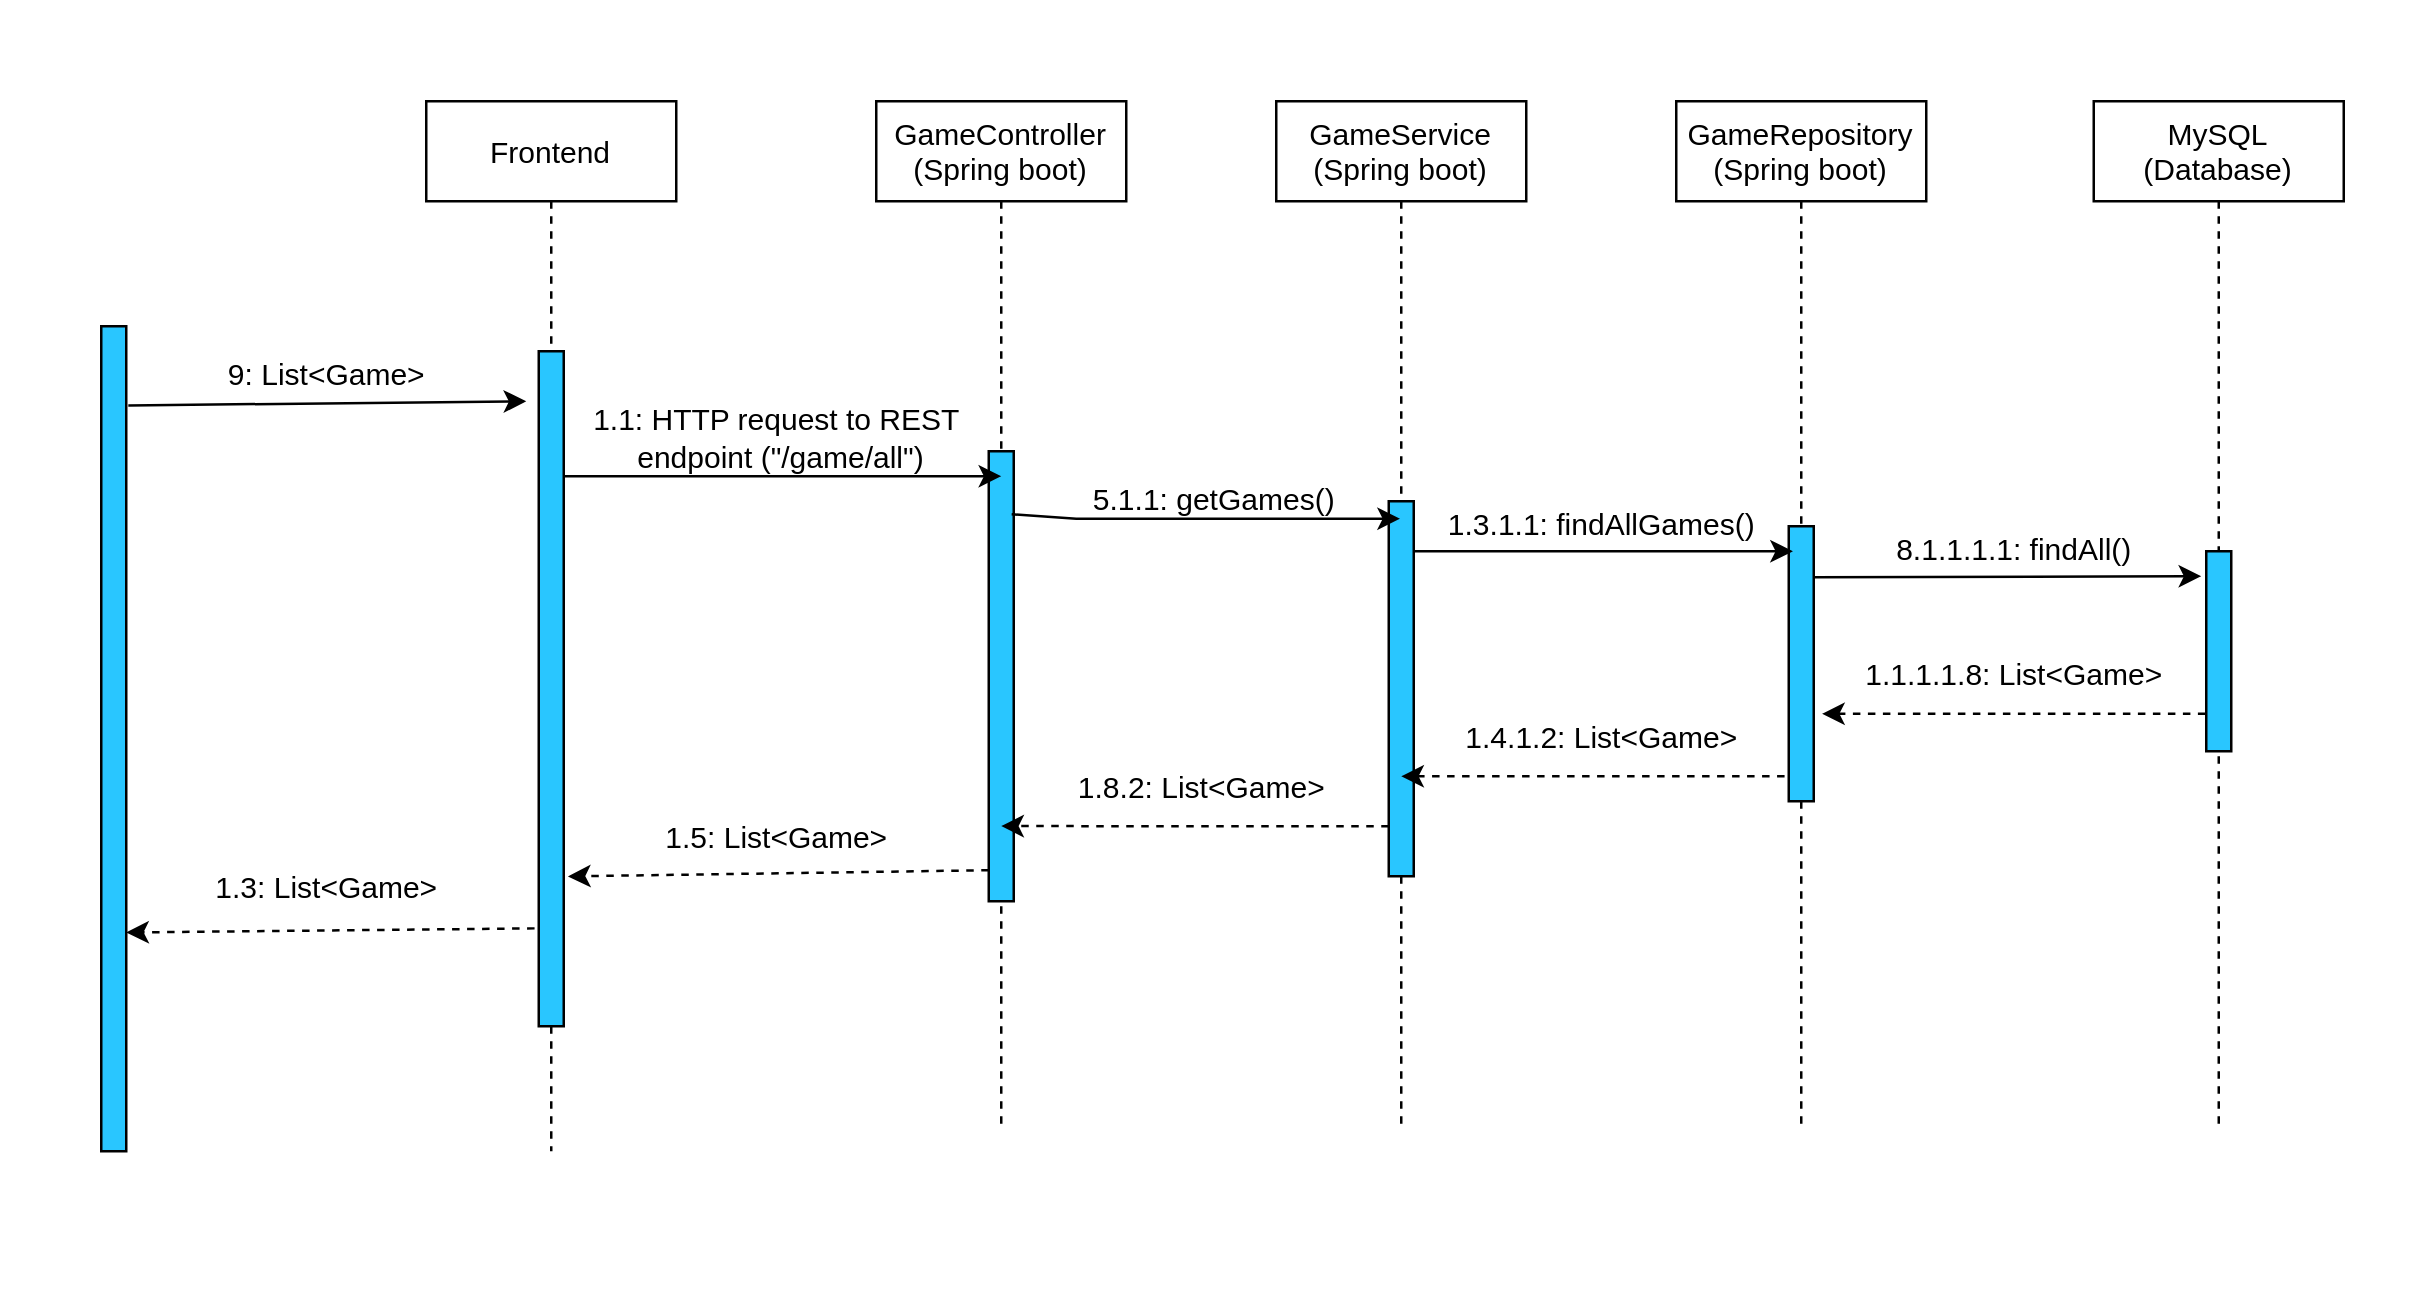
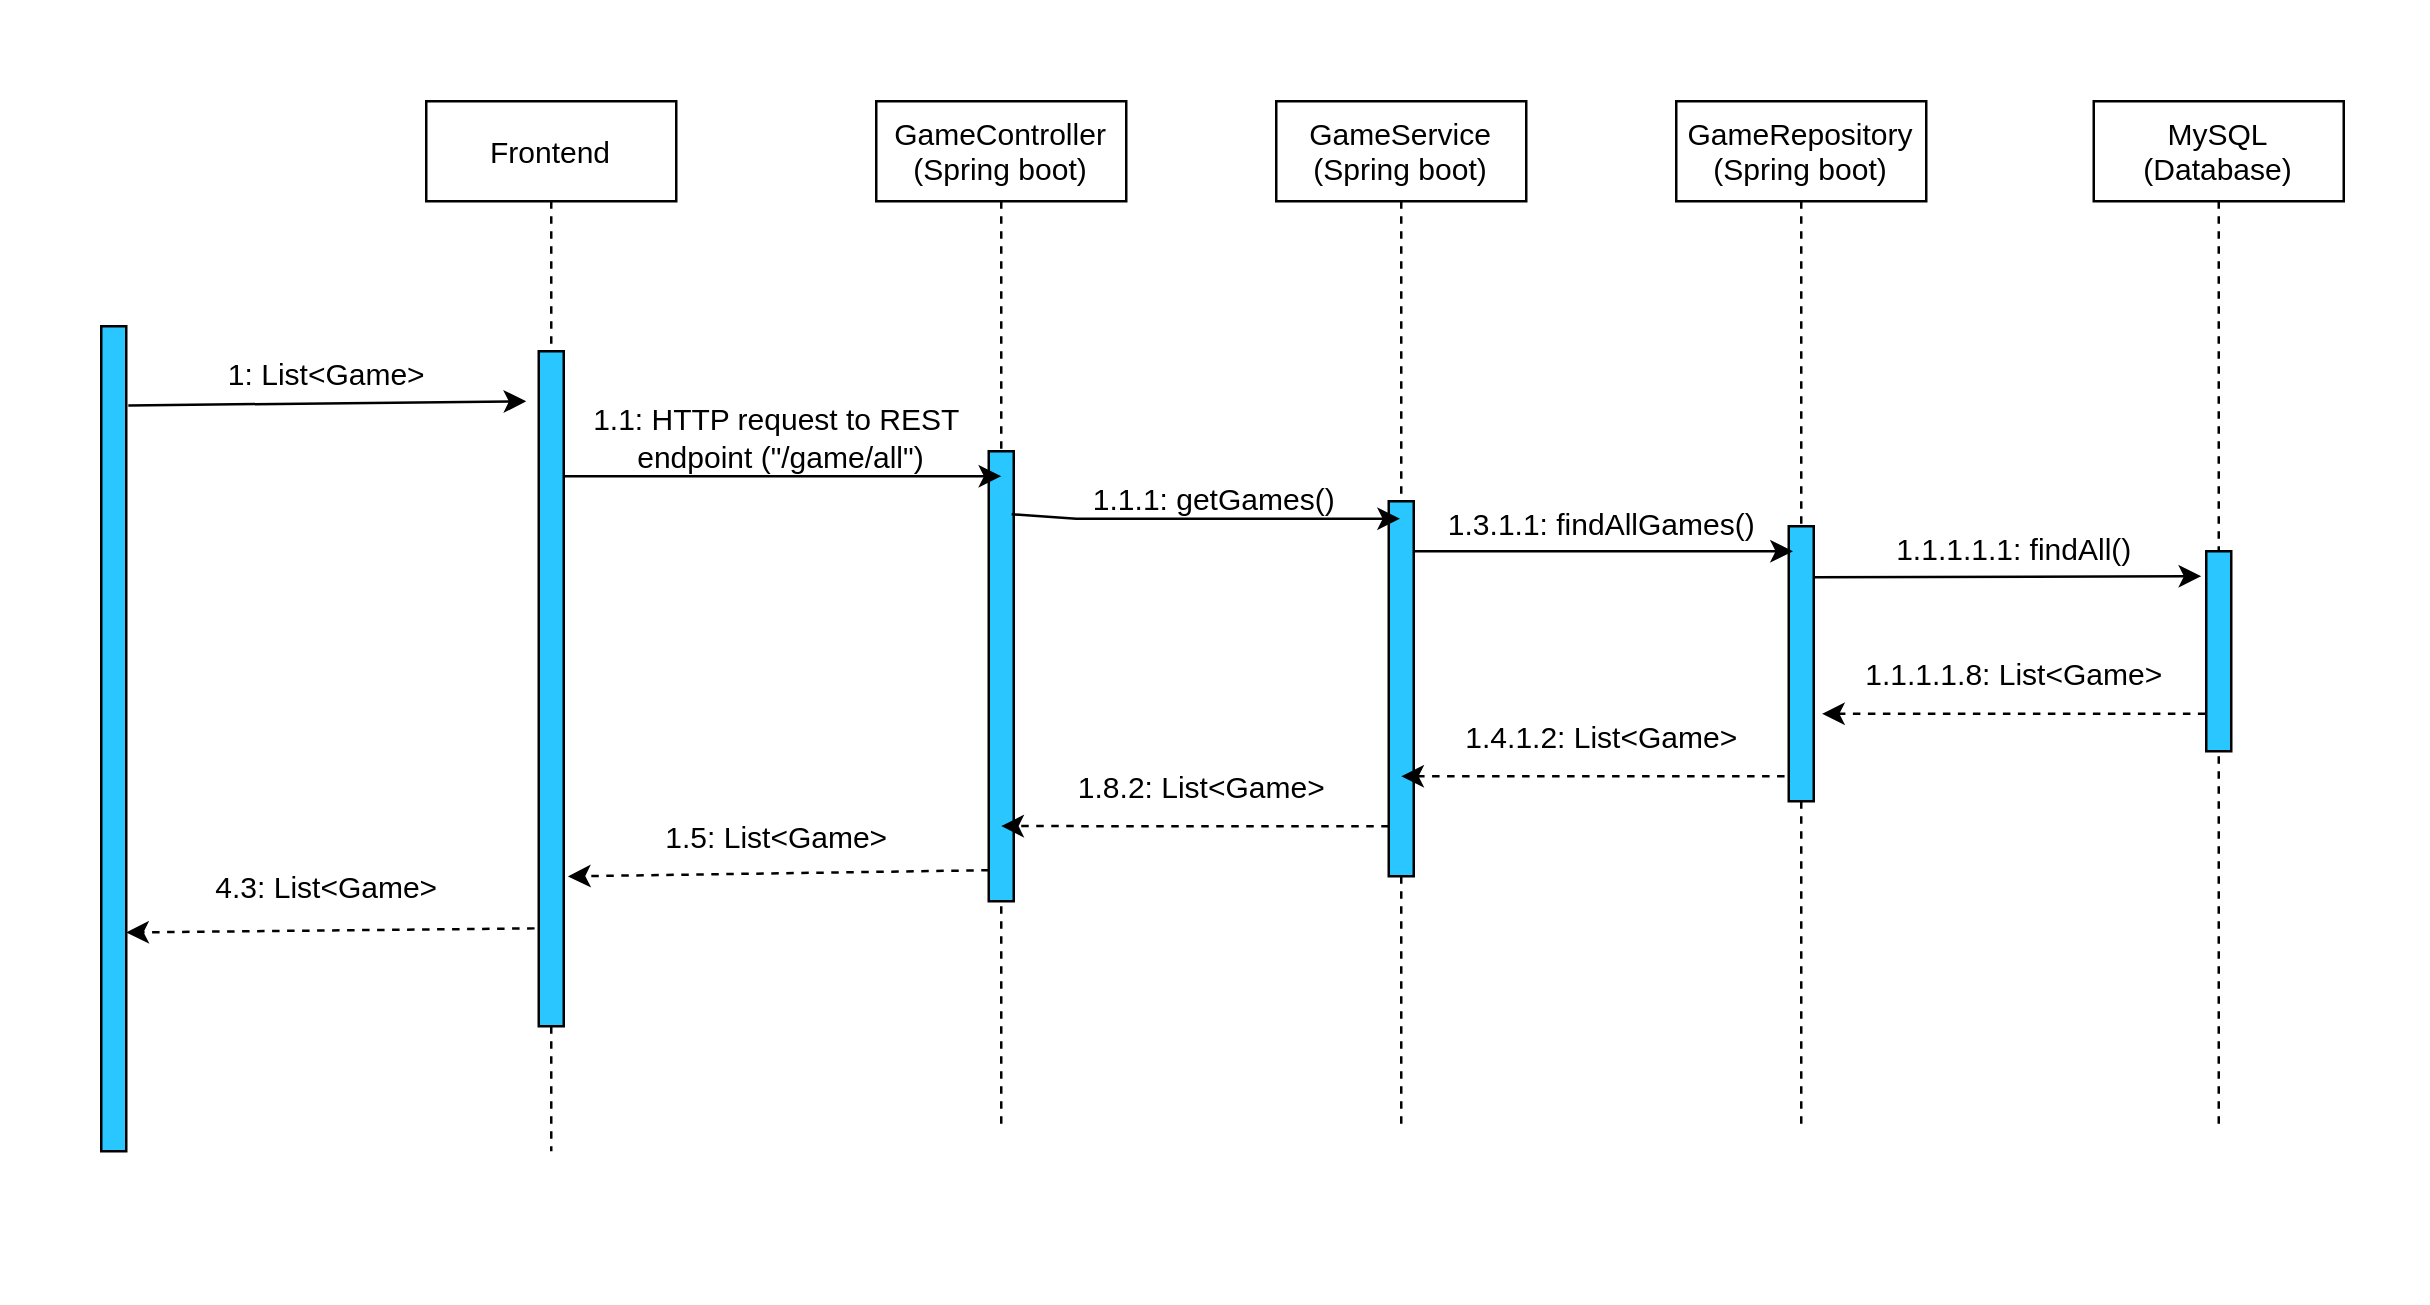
- <mxCell id="23" value="9: List&amp;lt;Game&amp;gt;" style="text;html=1;align=center;verticalAlign=middle;resizable=0;points=[];autosize=1;strokeColor=none;fillColor=none;" vertex="1" parent="1"><mxGeometry x="85" y="140" width="90" height="20" as="geometry" /></mxCell>
+ <mxCell id="23" value="1: List&amp;lt;Game&amp;gt;" style="text;html=1;align=center;verticalAlign=middle;resizable=0;points=[];autosize=1;strokeColor=none;fillColor=none;" vertex="1" parent="1"><mxGeometry x="85" y="140" width="90" height="20" as="geometry" /></mxCell>
- <mxCell id="25" value="5.1.1: getGames()" style="text;html=1;align=center;verticalAlign=middle;resizable=0;points=[];autosize=1;strokeColor=none;fillColor=none;" vertex="1" parent="1"><mxGeometry x="430" y="190" width="110" height="20" as="geometry" /></mxCell>
+ <mxCell id="25" value="1.1.1: getGames()" style="text;html=1;align=center;verticalAlign=middle;resizable=0;points=[];autosize=1;strokeColor=none;fillColor=none;" vertex="1" parent="1"><mxGeometry x="430" y="190" width="110" height="20" as="geometry" /></mxCell>
- <mxCell id="27" value="8.1.1.1.1: findAll()" style="text;html=1;align=center;verticalAlign=middle;resizable=0;points=[];autosize=1;strokeColor=none;fillColor=none;" vertex="1" parent="1"><mxGeometry x="750" y="210" width="110" height="20" as="geometry" /></mxCell>
+ <mxCell id="27" value="1.1.1.1.1: findAll()" style="text;html=1;align=center;verticalAlign=middle;resizable=0;points=[];autosize=1;strokeColor=none;fillColor=none;" vertex="1" parent="1"><mxGeometry x="750" y="210" width="110" height="20" as="geometry" /></mxCell>
- <mxCell id="31" value="1.3: List&amp;lt;Game&amp;gt;" style="text;html=1;align=center;verticalAlign=middle;resizable=0;points=[];autosize=1;strokeColor=none;fillColor=none;" vertex="1" parent="1"><mxGeometry x="80" y="345" width="100" height="20" as="geometry" /></mxCell>
+ <mxCell id="31" value="4.3: List&amp;lt;Game&amp;gt;" style="text;html=1;align=center;verticalAlign=middle;resizable=0;points=[];autosize=1;strokeColor=none;fillColor=none;" vertex="1" parent="1"><mxGeometry x="80" y="345" width="100" height="20" as="geometry" /></mxCell>
